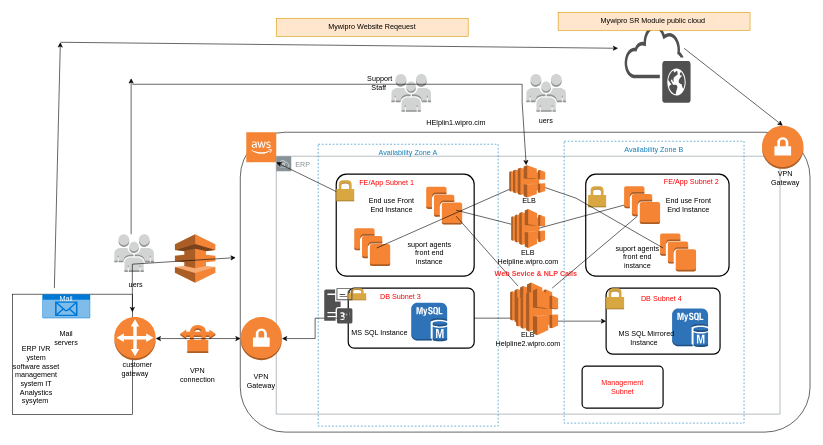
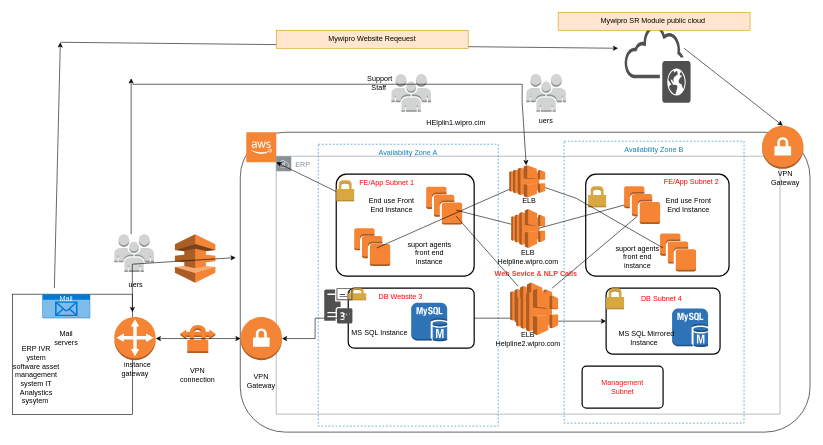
- <mxCell id="77" value="Mywipro Website Reqeuest" style="text;html=1;align=center;verticalAlign=middle;whiteSpace=wrap;rounded=0;fillColor=#ffe6cc;strokeColor=#d79b00;" vertex="1" parent="1"><mxGeometry x="460" y="30" width="320" height="30" as="geometry" /></mxCell>
+ <mxCell id="77" value="Mywipro Website Reqeuest" style="text;html=1;align=center;verticalAlign=middle;whiteSpace=wrap;rounded=0;fillColor=#ffe6cc;strokeColor=#d79b00;" vertex="1" parent="1"><mxGeometry x="460" y="50" width="320" height="30" as="geometry" /></mxCell>
- <mxCell id="49" value="&lt;font color=&quot;#ff0000&quot;&gt;DB Subnet 3&lt;/font&gt;" style="text;html=1;align=center;verticalAlign=middle;whiteSpace=wrap;rounded=0;" vertex="1" parent="1"><mxGeometry x="590" y="480" width="155" height="30" as="geometry" /></mxCell>
+ <mxCell id="49" value="&lt;font color=&quot;#ff0000&quot;&gt;DB Website 3&lt;/font&gt;" style="text;html=1;align=center;verticalAlign=middle;whiteSpace=wrap;rounded=0;" vertex="1" parent="1"><mxGeometry x="590" y="480" width="155" height="30" as="geometry" /></mxCell>
- <mxCell id="9" value="customer gateway&lt;span style=&quot;white-space: pre;&quot;&gt;&#09;&lt;/span&gt;" style="text;html=1;align=center;verticalAlign=middle;whiteSpace=wrap;rounded=0;" vertex="1" parent="1"><mxGeometry x="199" y="600" width="60" height="30" as="geometry" /></mxCell>
+ <mxCell id="9" value="instance gateway&lt;span style=&quot;white-space: pre;&quot;&gt;&#09;&lt;/span&gt;" style="text;html=1;align=center;verticalAlign=middle;whiteSpace=wrap;rounded=0;" vertex="1" parent="1"><mxGeometry x="199" y="600" width="60" height="30" as="geometry" /></mxCell>
